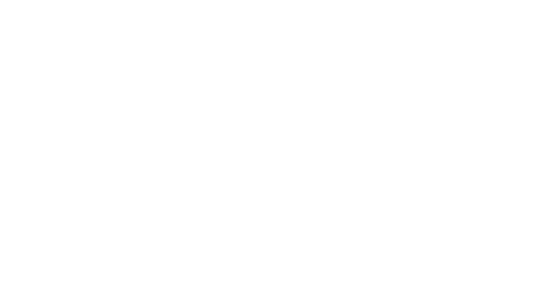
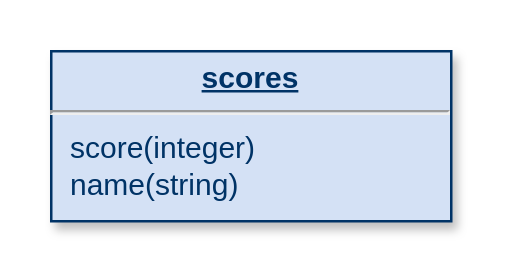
+ <mxCell id="2" value="&lt;p style=&quot;margin: 0px ; margin-top: 4px ; text-align: center ; text-decoration: underline&quot;&gt;&lt;strong&gt;scores&lt;/strong&gt;&lt;/p&gt;&lt;hr&gt;&lt;p style=&quot;margin: 0px ; margin-left: 8px&quot;&gt;score(integer)&lt;/p&gt;&lt;p style=&quot;margin: 0px ; margin-left: 8px&quot;&gt;name(string)&lt;/p&gt;" style="verticalAlign=top;align=left;overflow=fill;fontSize=12;fontFamily=Helvetica;html=1;strokeColor=#003366;shadow=1;fillColor=#D4E1F5;fontColor=#003366" parent="1" vertex="1"><mxGeometry x="20" y="20" width="160" height="68" as="geometry" /></mxCell>
